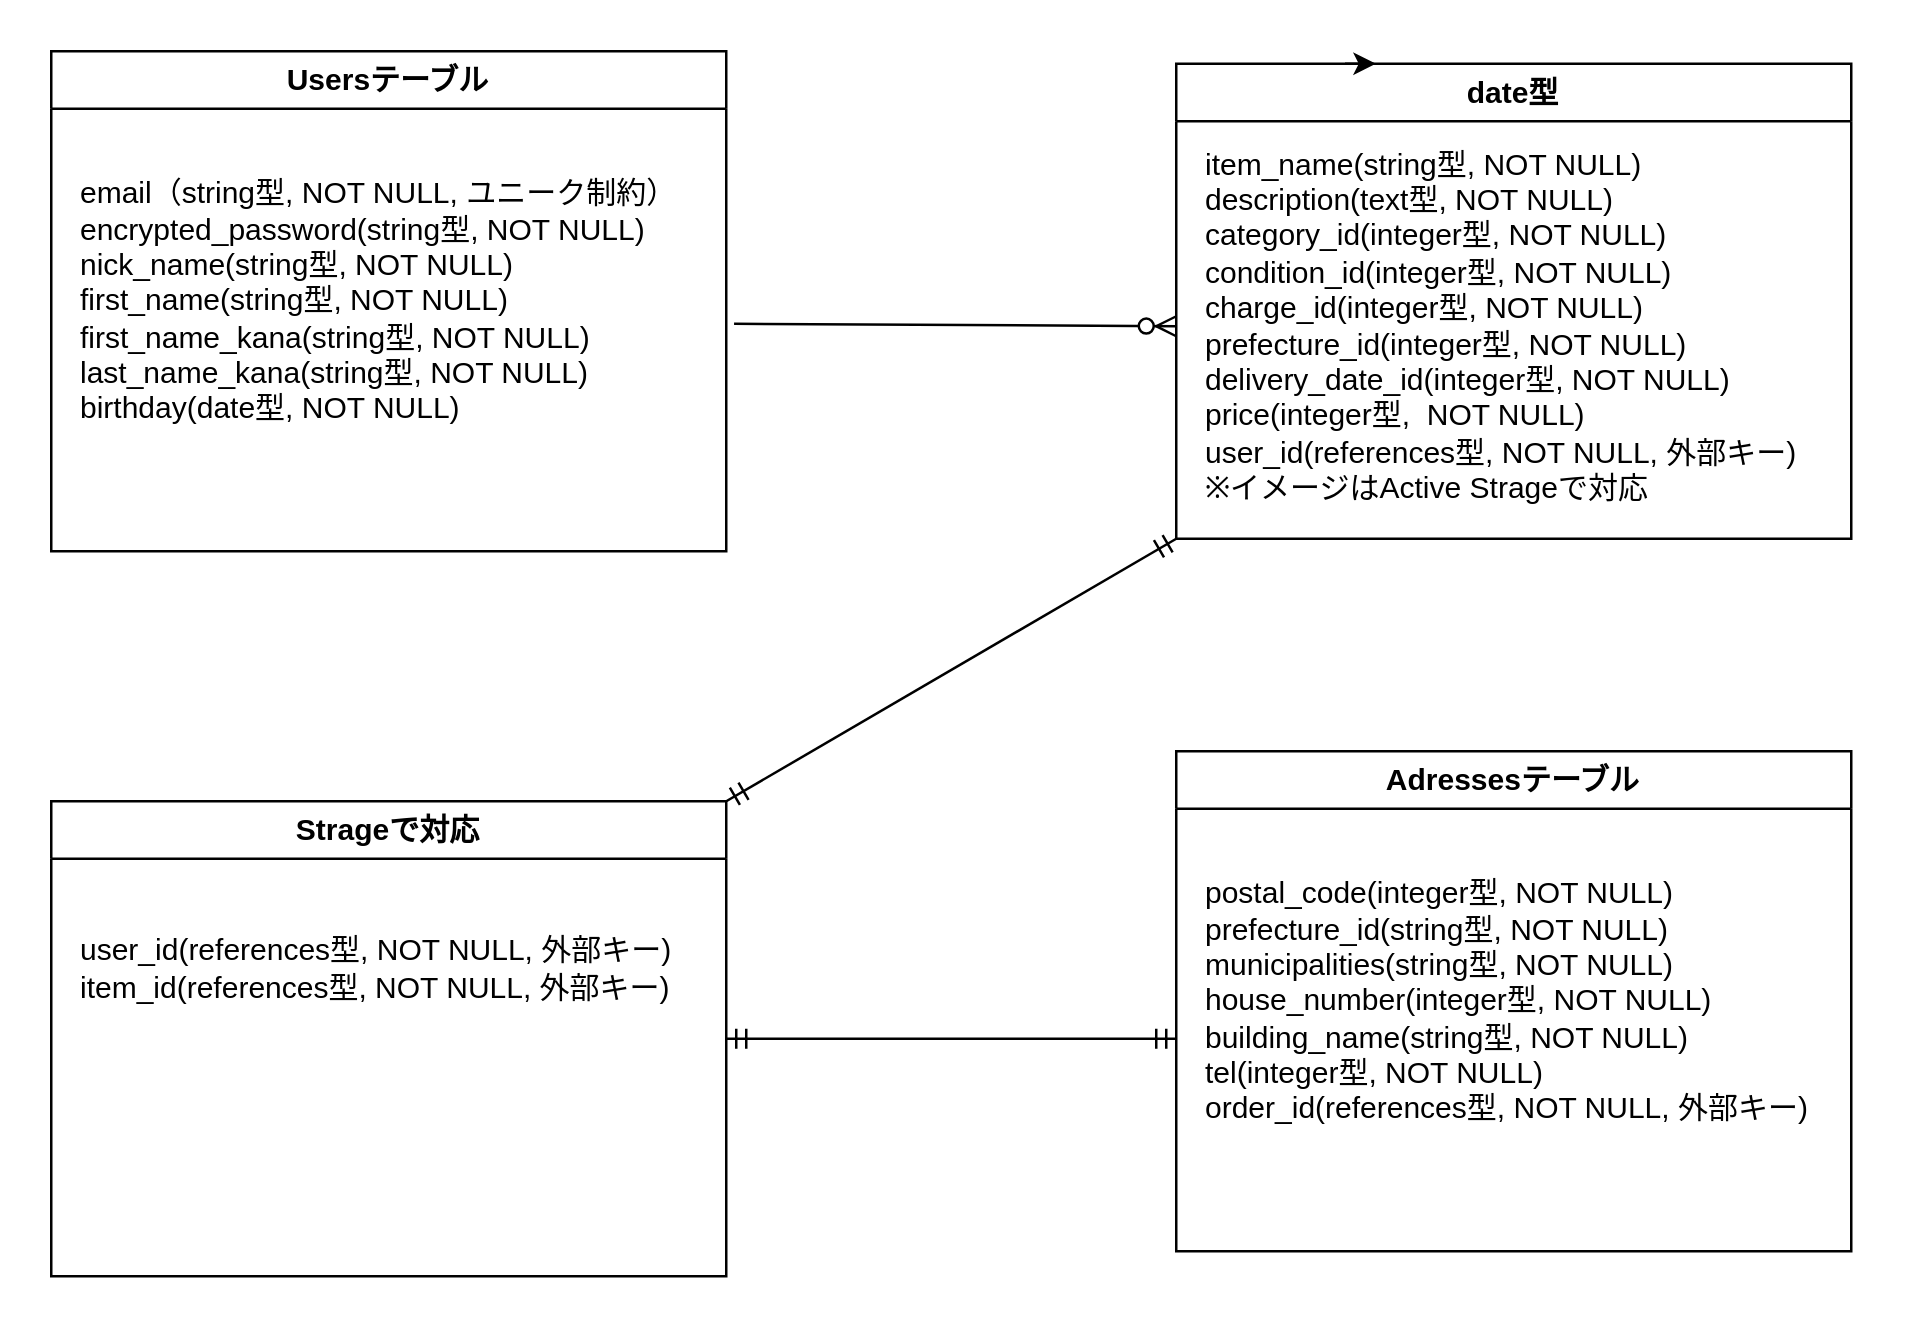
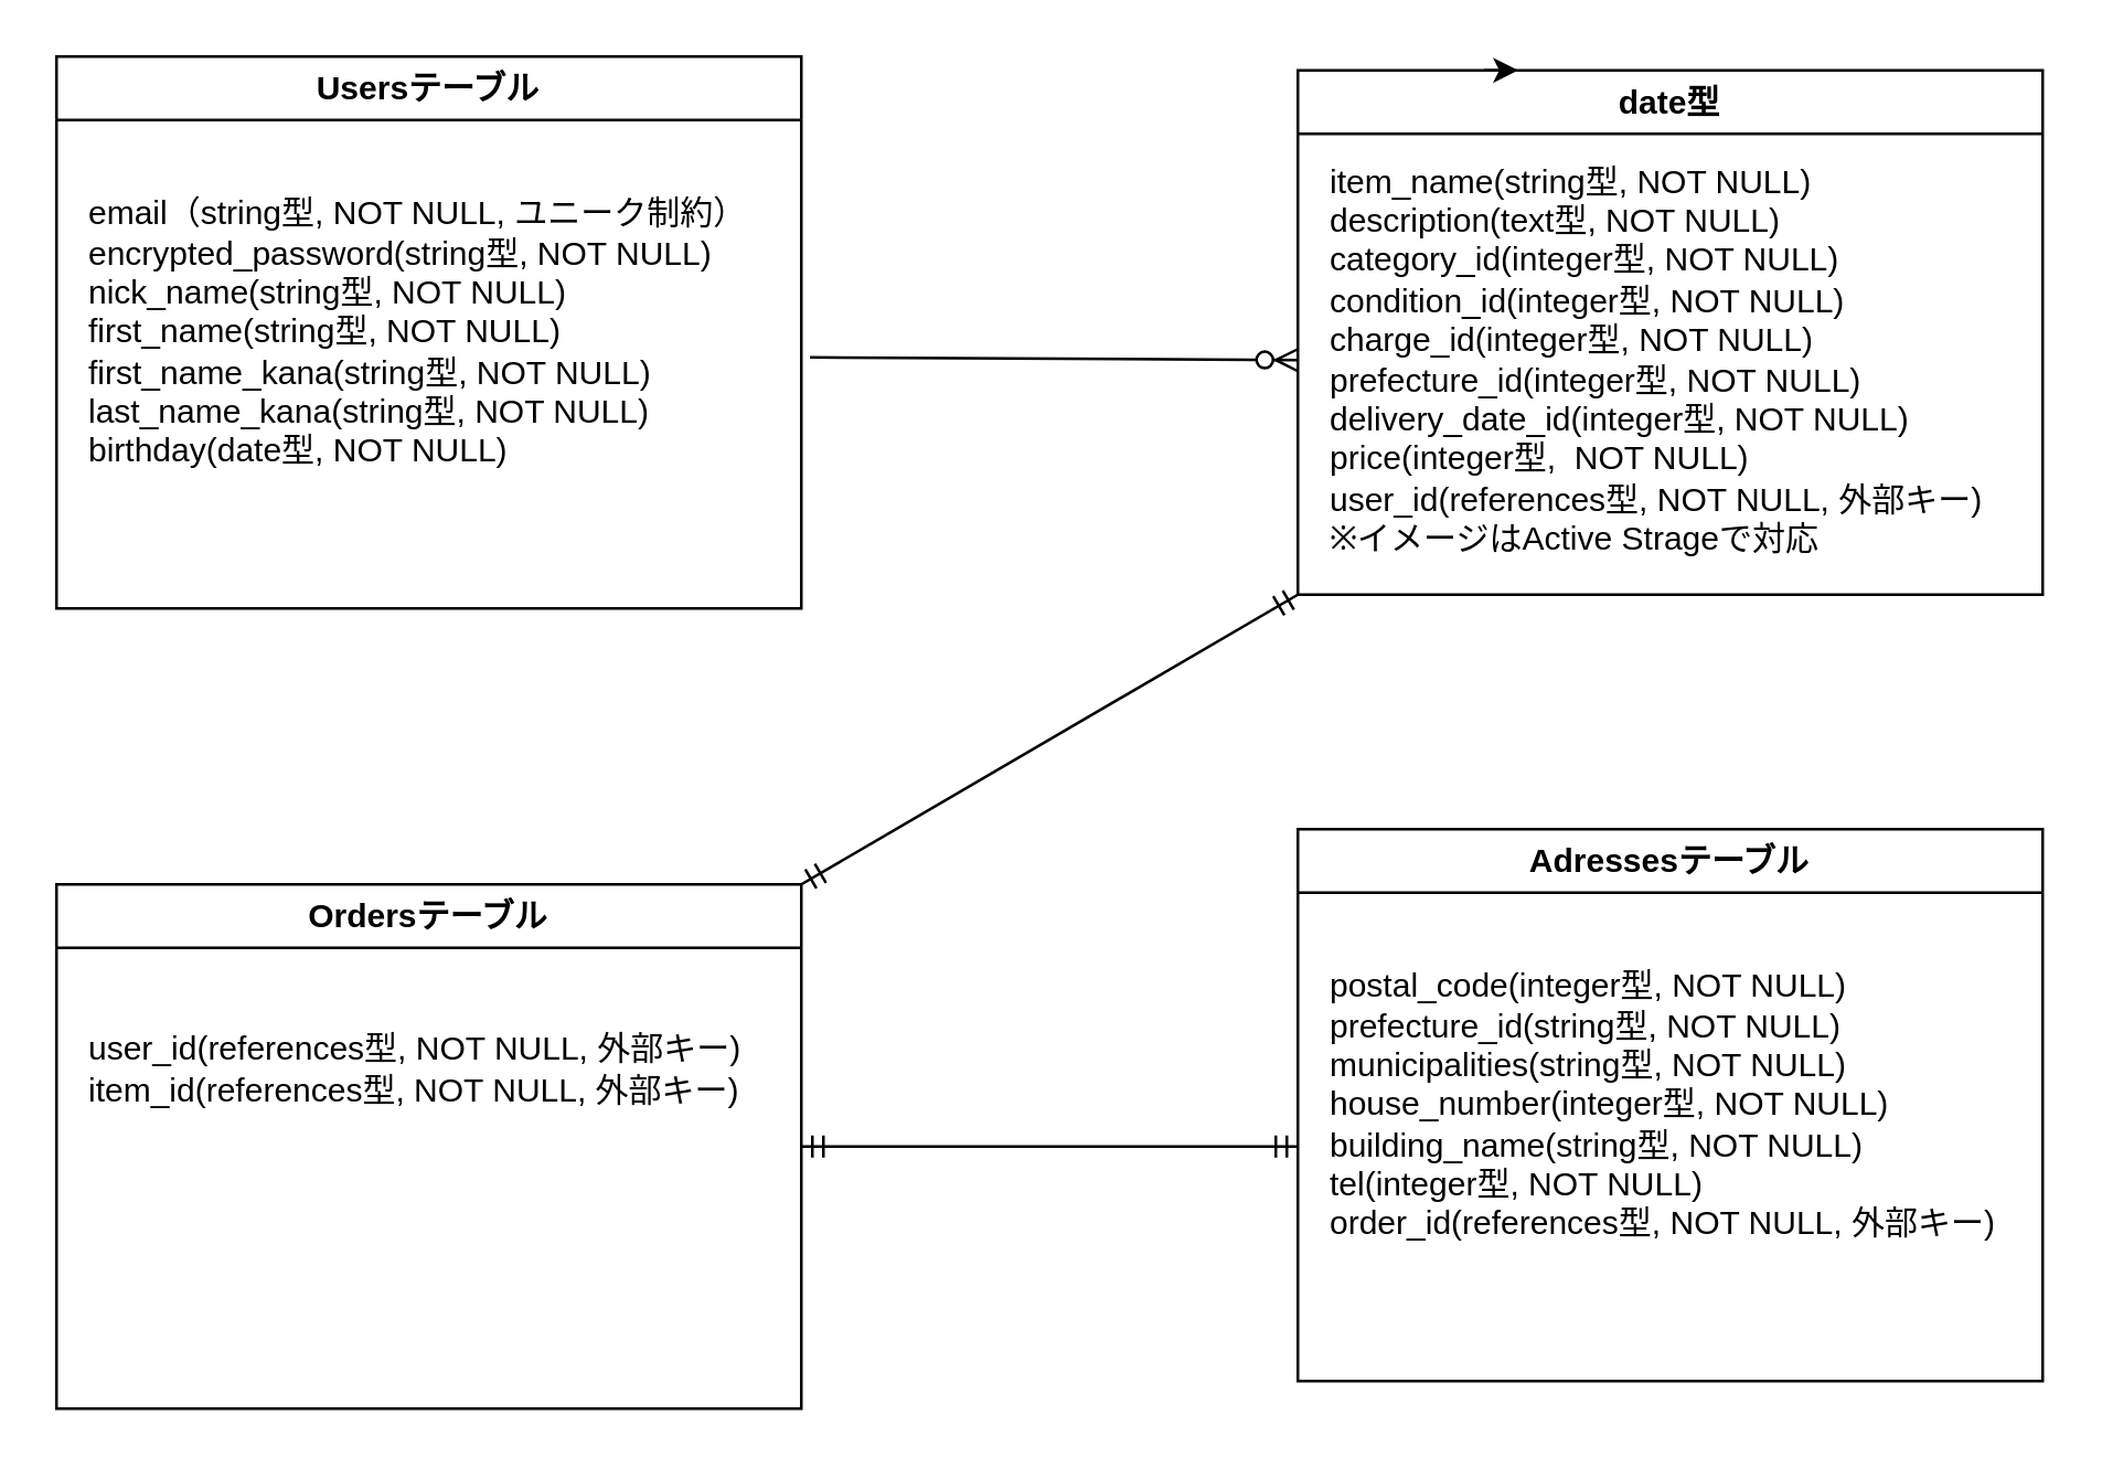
- <mxCell id="10" value="Strageで対応" style="swimlane;whiteSpace=wrap;html=1;" parent="1" vertex="1"><mxGeometry x="20" y="320" width="270" height="190" as="geometry" /></mxCell>
+ <mxCell id="10" value="Ordersテーブル" style="swimlane;whiteSpace=wrap;html=1;" parent="1" vertex="1"><mxGeometry x="20" y="320" width="270" height="190" as="geometry" /></mxCell>
